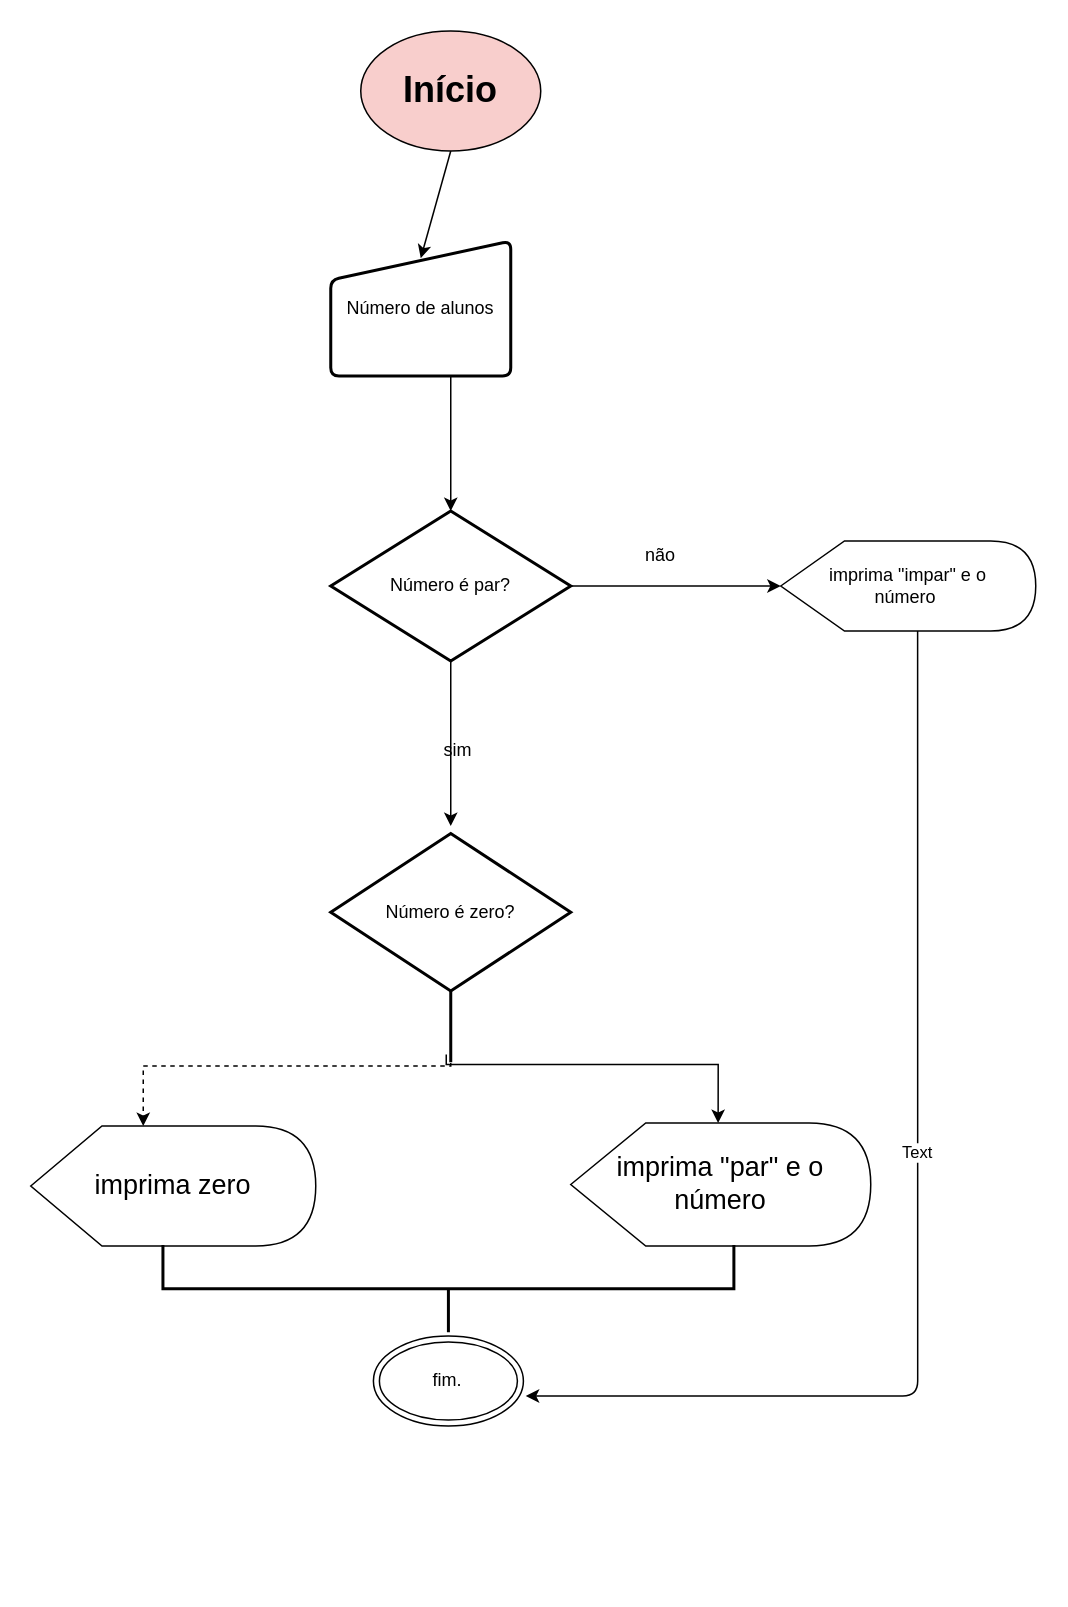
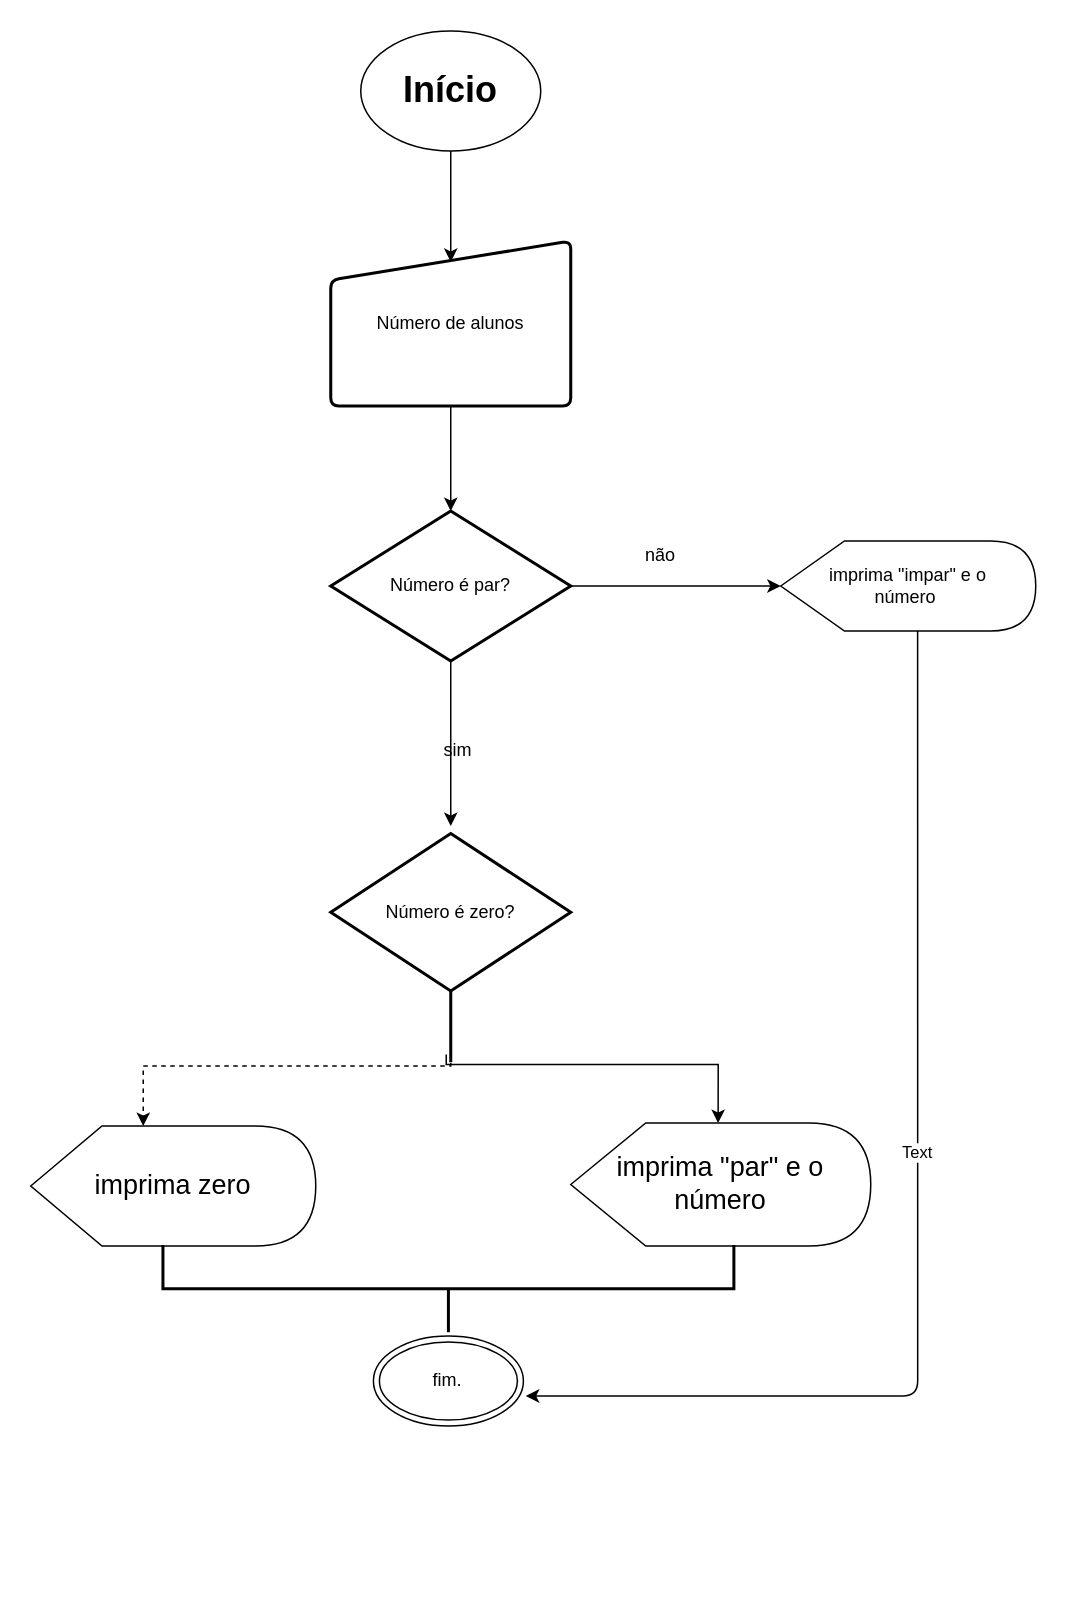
- <mxCell id="2" value="&lt;span style=&quot;font-size: 24px&quot;&gt;&lt;b&gt;Início&lt;/b&gt;&lt;/span&gt;" style="ellipse;whiteSpace=wrap;html=1;fillColor=#f8cecc;" vertex="1" parent="1"><mxGeometry x="240" width="120" height="80" as="geometry" y="20" /></mxCell>
+ <mxCell id="2" value="&lt;span style=&quot;font-size: 24px&quot;&gt;&lt;b&gt;Início&lt;/b&gt;&lt;/span&gt;" style="ellipse;whiteSpace=wrap;html=1;" vertex="1" parent="1"><mxGeometry x="240" width="120" height="80" as="geometry" y="20" /></mxCell>
- <mxCell id="3" value="Número de alunos" style="html=1;strokeWidth=2;shape=manualInput;whiteSpace=wrap;rounded=1;size=26;arcSize=11;" vertex="1" parent="1"><mxGeometry x="220" y="160" width="120" height="90" as="geometry" /></mxCell>
+ <mxCell id="3" value="Número de alunos" style="html=1;strokeWidth=2;shape=manualInput;whiteSpace=wrap;rounded=1;size=26;arcSize=11;" vertex="1" parent="1"><mxGeometry x="220" y="160" width="160" height="110" as="geometry" /></mxCell>
